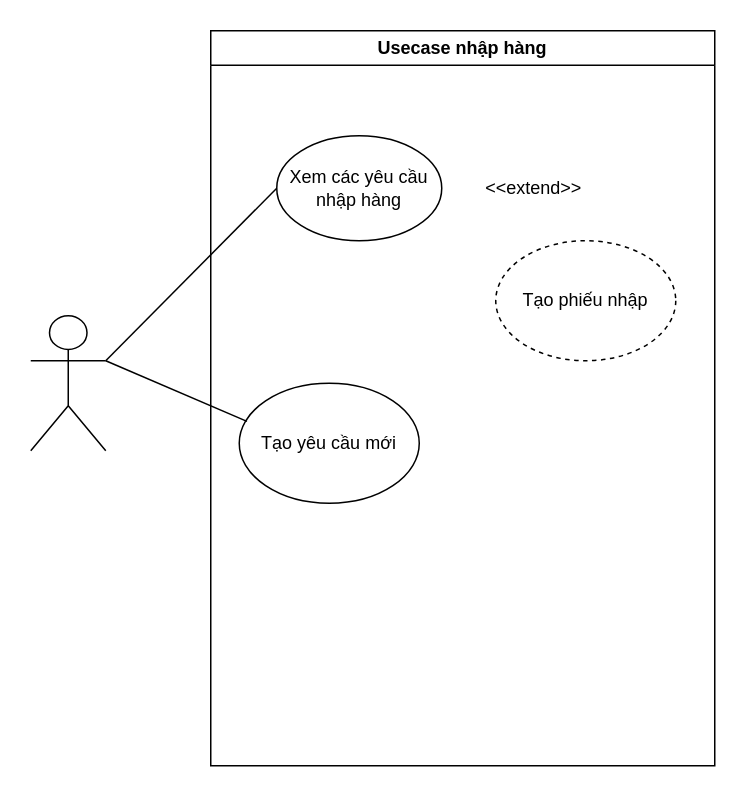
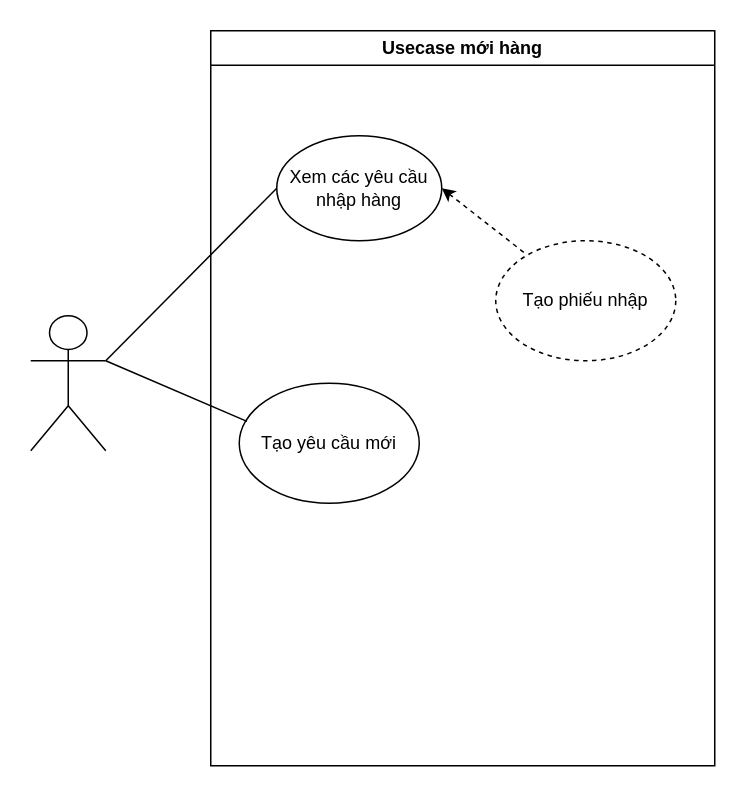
- <mxCell id="2" value="Usecase nhập hàng" style="swimlane;whiteSpace=wrap;html=1;" vertex="1" parent="1"><mxGeometry x="140" y="20" width="336" height="490" as="geometry" /></mxCell>
+ <mxCell id="2" value="Usecase mới hàng" style="swimlane;whiteSpace=wrap;html=1;" vertex="1" parent="1"><mxGeometry x="140" y="20" width="336" height="490" as="geometry" /></mxCell>
- <mxCell id="7" value="&amp;lt;&amp;lt;extend&amp;gt;&amp;gt;" style="text;html=1;align=center;verticalAlign=middle;resizable=0;points=[];autosize=1;strokeColor=none;fillColor=none;" vertex="1" parent="2"><mxGeometry x="170" y="90" width="90" height="30" as="geometry" /></mxCell>
+ <mxCell id="3" style="edgeStyle=none;rounded=0;orthogonalLoop=1;jettySize=auto;html=1;exitX=1;exitY=0.5;exitDx=0;exitDy=0;endArrow=none;endFill=0;startArrow=classic;startFill=1;dashed=1;" edge="1" parent="2" source="4" target="6"><mxGeometry relative="1" as="geometry" /></mxCell>
